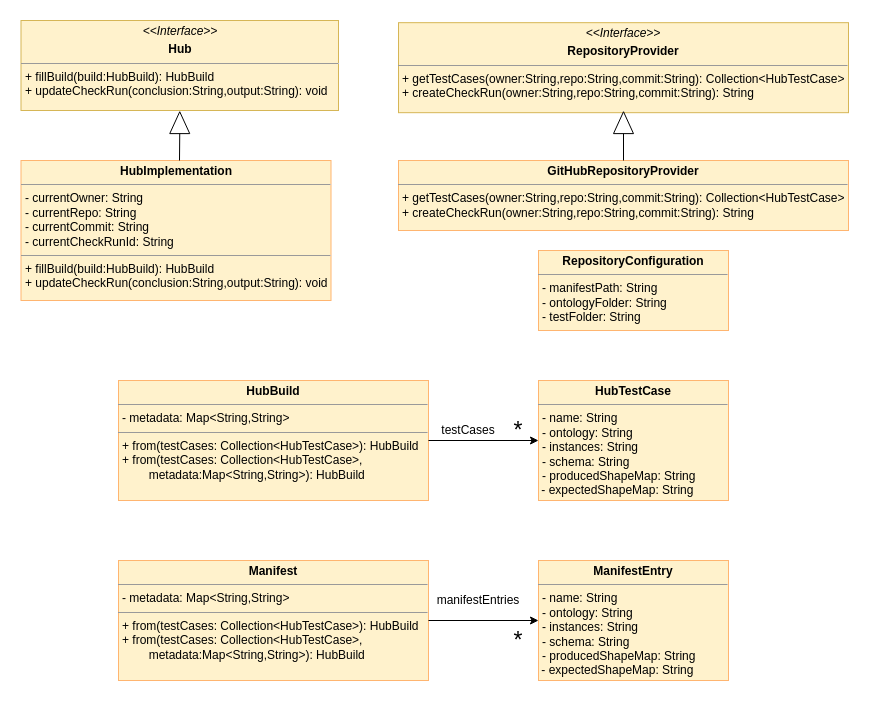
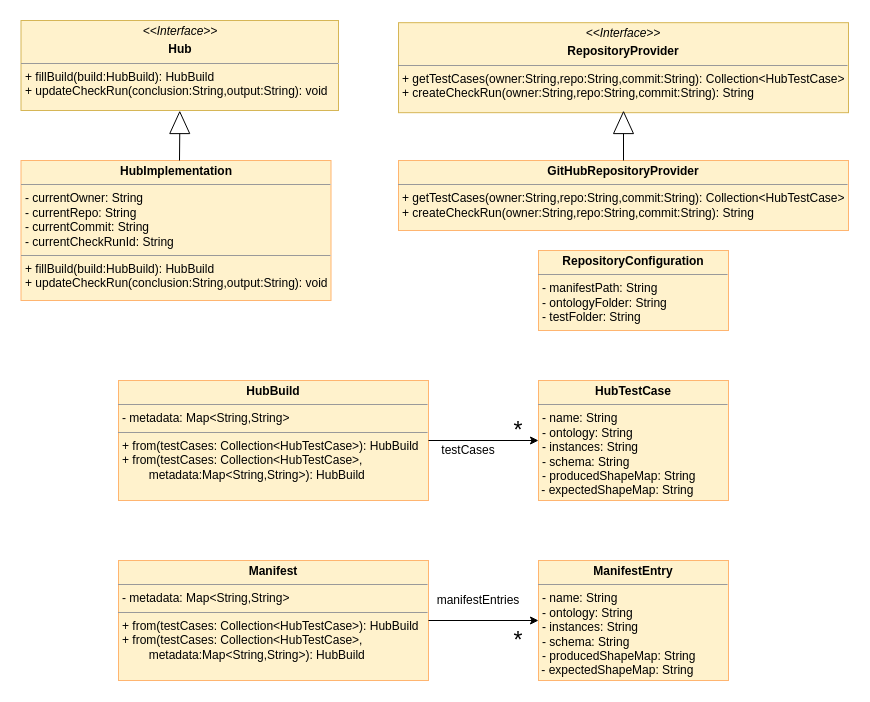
- <mxCell id="5" value="testCases" style="text;html=1;strokeColor=none;fillColor=none;align=center;verticalAlign=middle;whiteSpace=wrap;rounded=0;" vertex="1" parent="1"><mxGeometry x="448" y="420" width="40" height="20" as="geometry" /></mxCell>
+ <mxCell id="5" value="testCases" style="text;html=1;strokeColor=none;fillColor=none;align=center;verticalAlign=middle;whiteSpace=wrap;rounded=0;" vertex="1" parent="1"><mxGeometry x="448" y="440" width="40" height="20" as="geometry" /></mxCell>
